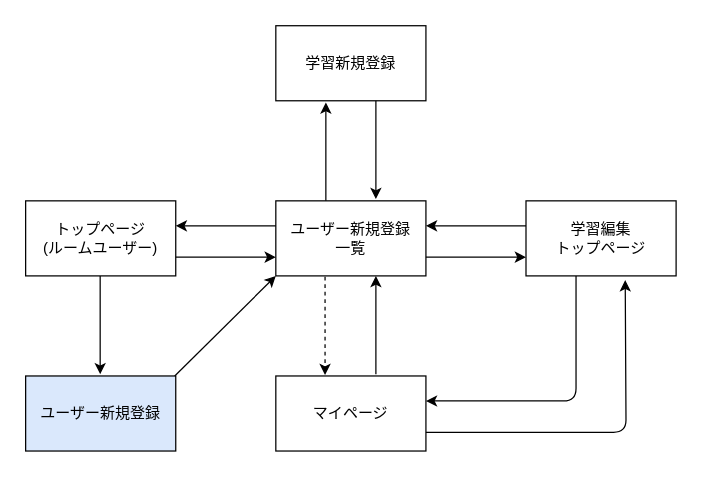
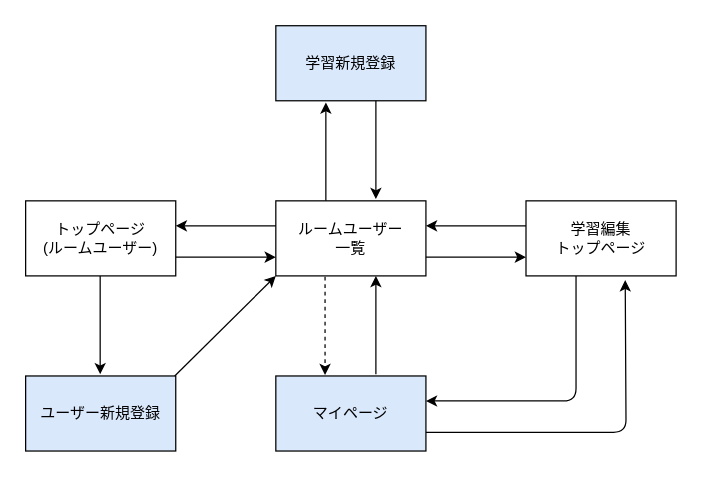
- <mxCell id="4" value="学習新規登録" style="rounded=0;whiteSpace=wrap;html=1;" vertex="1" parent="1"><mxGeometry x="220" y="20" width="120" height="60" as="geometry" /></mxCell>
+ <mxCell id="4" value="学習新規登録" style="rounded=0;whiteSpace=wrap;html=1;fillColor=#dae8fc;" vertex="1" parent="1"><mxGeometry x="220" y="20" width="120" height="60" as="geometry" /></mxCell>
- <mxCell id="3" value="ユーザー新規登録&lt;br&gt;一覧" style="rounded=0;whiteSpace=wrap;html=1;" vertex="1" parent="1"><mxGeometry x="220" y="160" width="120" height="60" as="geometry" /></mxCell>
+ <mxCell id="3" value="ルームユーザー&lt;br&gt;一覧" style="rounded=0;whiteSpace=wrap;html=1;" vertex="1" parent="1"><mxGeometry x="220" y="160" width="120" height="60" as="geometry" /></mxCell>
- <mxCell id="6" value="マイページ" style="rounded=0;whiteSpace=wrap;html=1;" vertex="1" parent="1"><mxGeometry x="220" y="300" width="120" height="60" as="geometry" /></mxCell>
+ <mxCell id="6" value="マイページ" style="rounded=0;whiteSpace=wrap;html=1;fillColor=#dae8fc;" vertex="1" parent="1"><mxGeometry x="220" y="300" width="120" height="60" as="geometry" /></mxCell>
